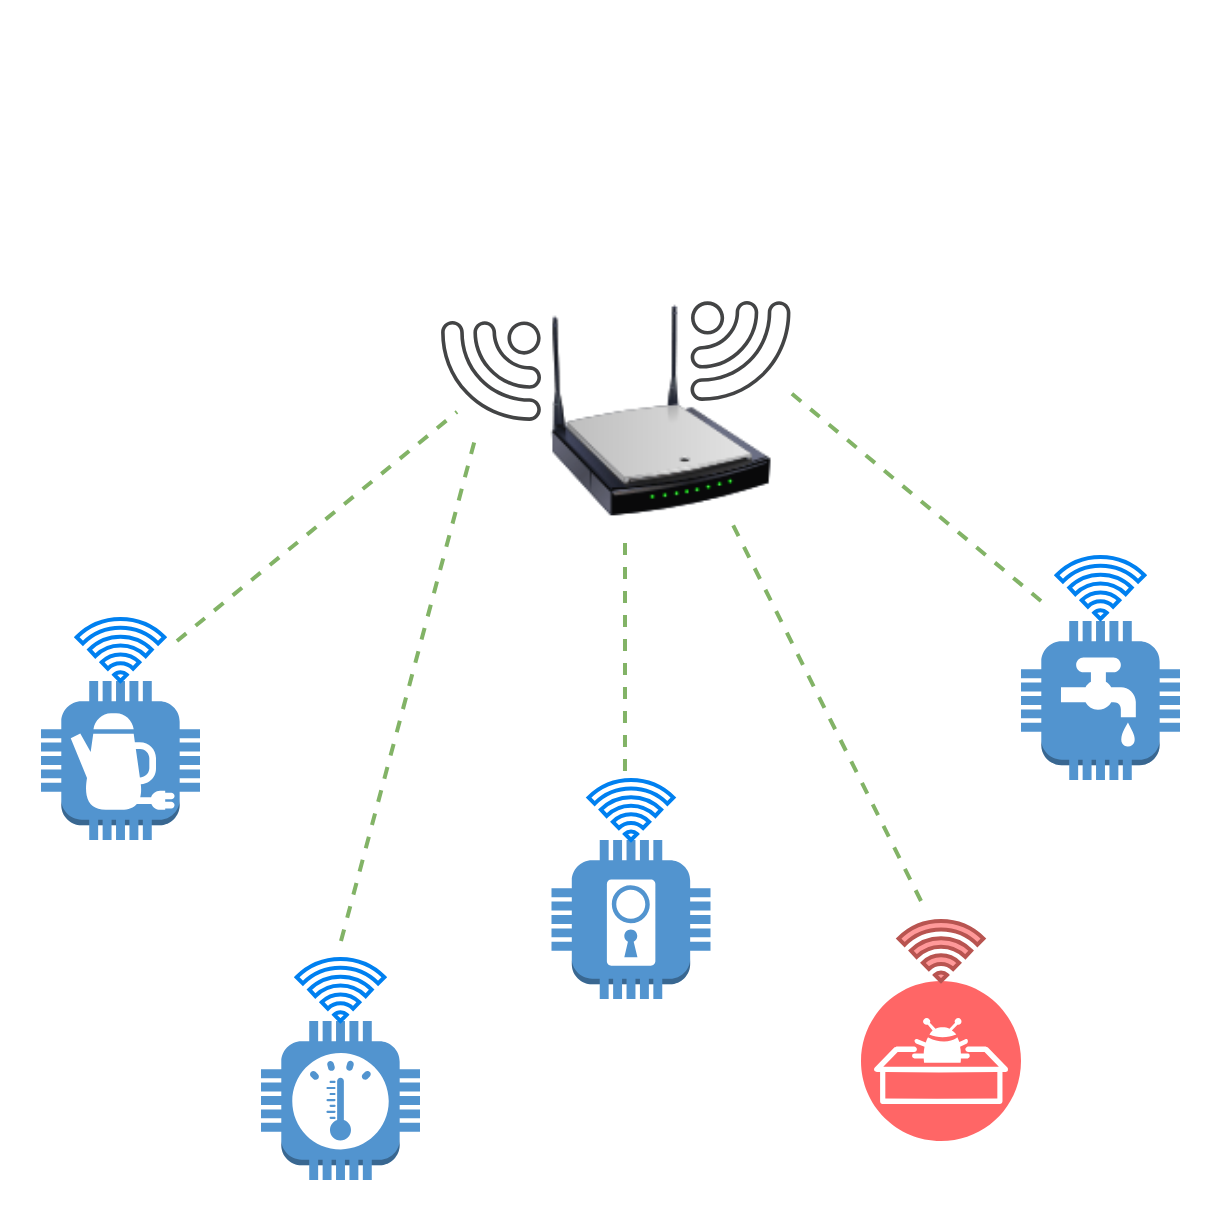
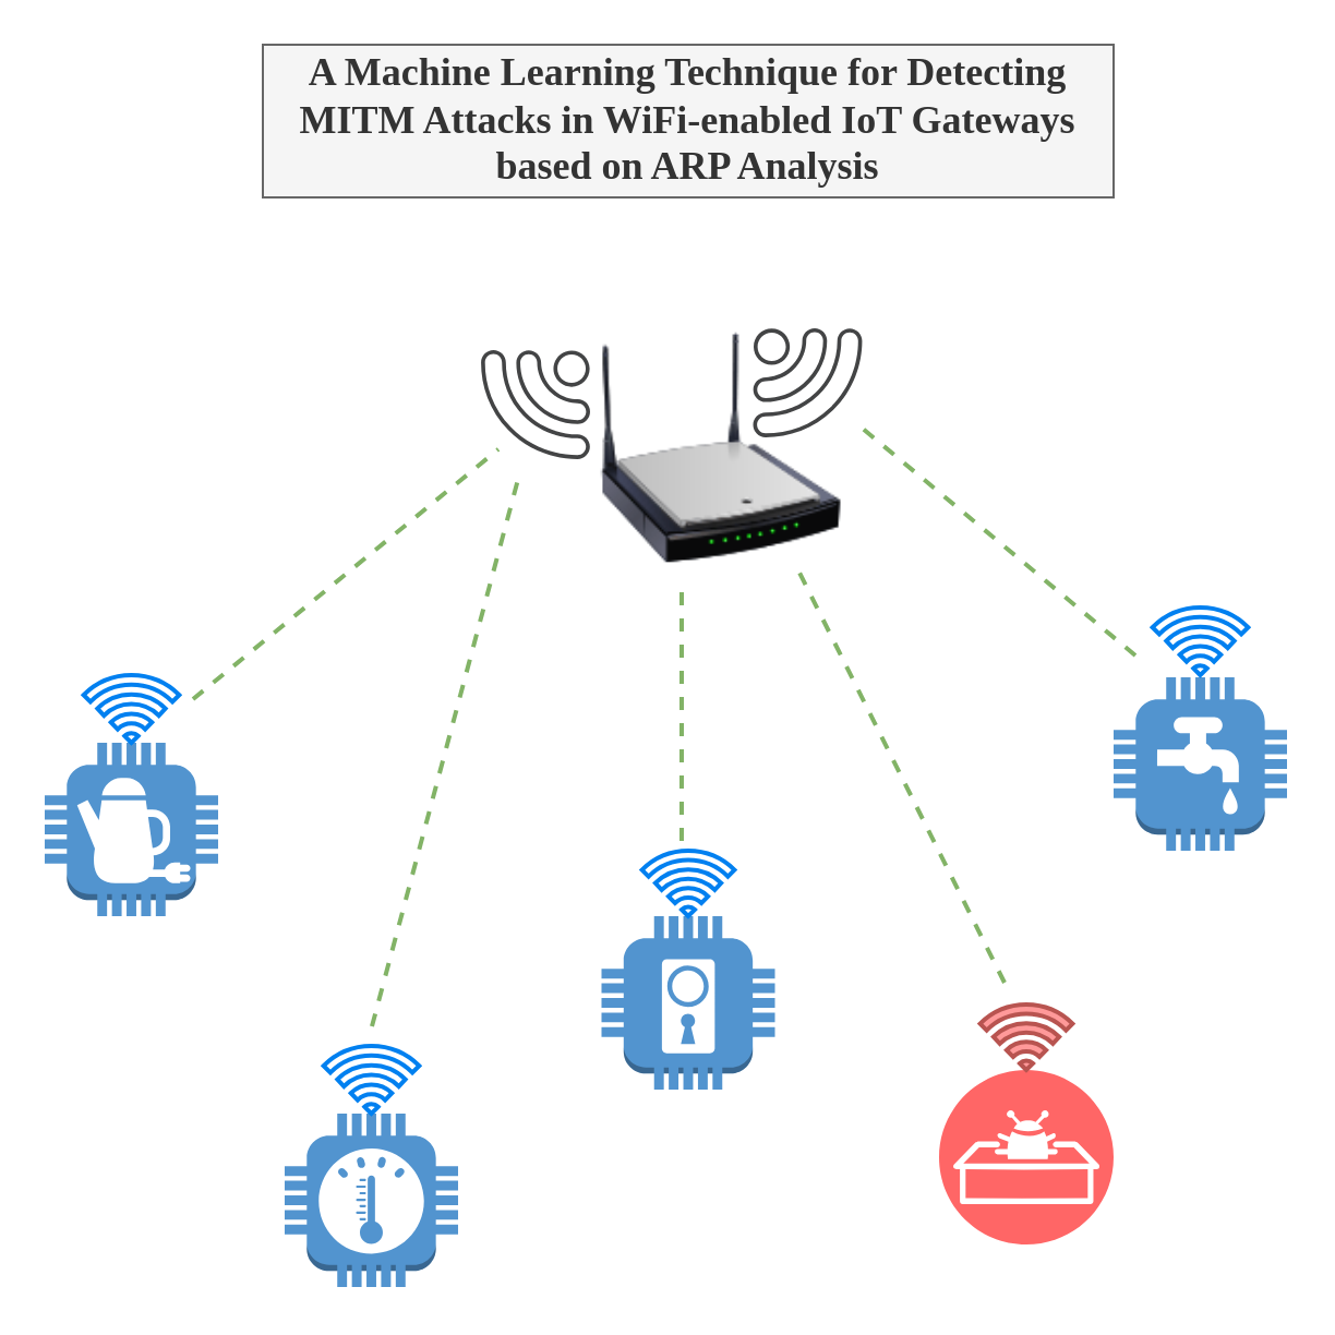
+ <mxCell id="2" value="A Machine Learning Technique for Detecting MITM Attacks in WiFi-enabled IoT Gateways based on ARP Analysis" style="text;html=1;strokeColor=#666666;fillColor=#f5f5f5;align=center;verticalAlign=middle;whiteSpace=wrap;rounded=0;fontSize=18;fontFamily=Lucida Console;fontStyle=1;fontColor=#333333;" parent="1" vertex="1"><mxGeometry x="120" y="20" width="390" height="70" as="geometry" /></mxCell>
